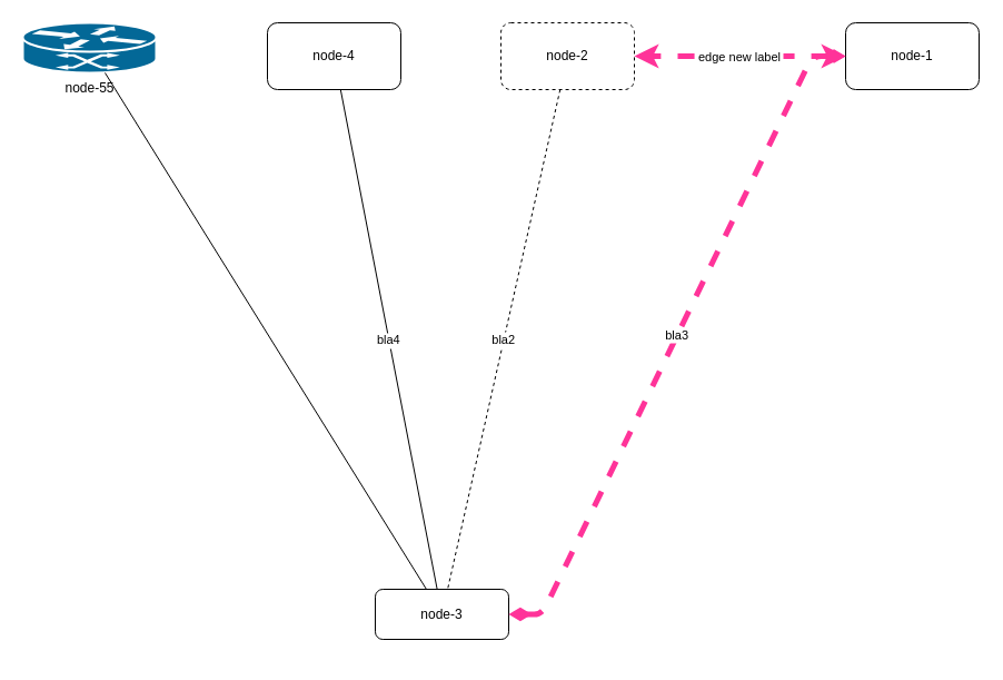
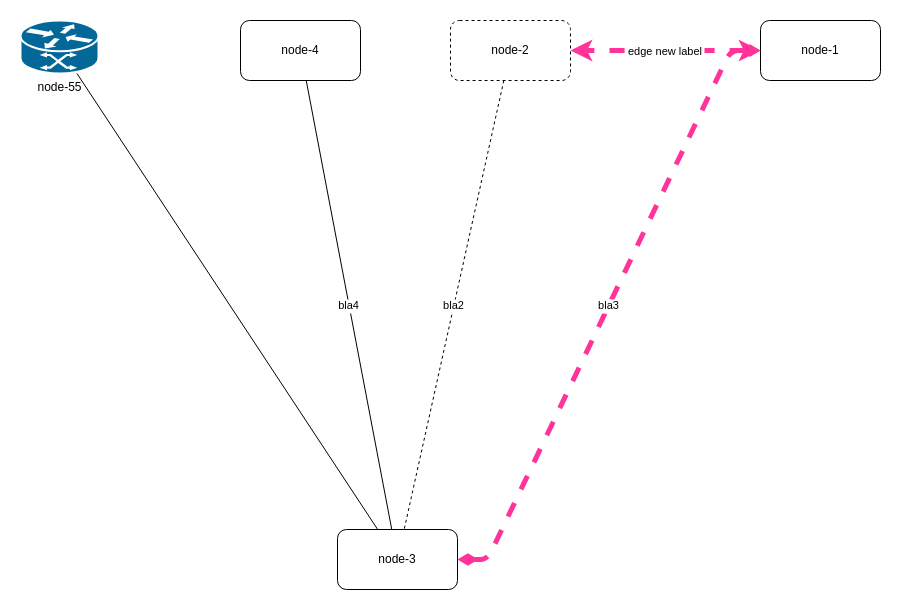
- <mxCell id="6" value="node-55" style="shape=mxgraph.cisco.routers.atm_router;html=1;pointerEvents=1;dashed=0;fillColor=#036897;strokeColor=#ffffff;strokeWidth=2;verticalLabelPosition=bottom;verticalAlign=top;align=center;outlineConnect=0;" parent="1" vertex="1"><mxGeometry x="20" y="20" width="120" height="45" as="geometry" /></mxCell>
+ <mxCell id="6" value="node-55" style="shape=mxgraph.cisco.routers.atm_router;html=1;pointerEvents=1;dashed=0;fillColor=#036897;strokeColor=#ffffff;strokeWidth=2;verticalLabelPosition=bottom;verticalAlign=top;align=center;outlineConnect=0;" parent="1" vertex="1"><mxGeometry x="20" y="20" width="78" height="53" as="geometry" /></mxCell>
- <mxCell id="4" value="node-3" style="rounded=1;whiteSpace=wrap;html=1;" parent="1" vertex="1"><mxGeometry x="337" y="529" width="120" height="45" as="geometry" /></mxCell>
+ <mxCell id="4" value="node-3" style="rounded=1;whiteSpace=wrap;html=1;" parent="1" vertex="1"><mxGeometry x="337" y="529" width="120" height="60" as="geometry" /></mxCell>
